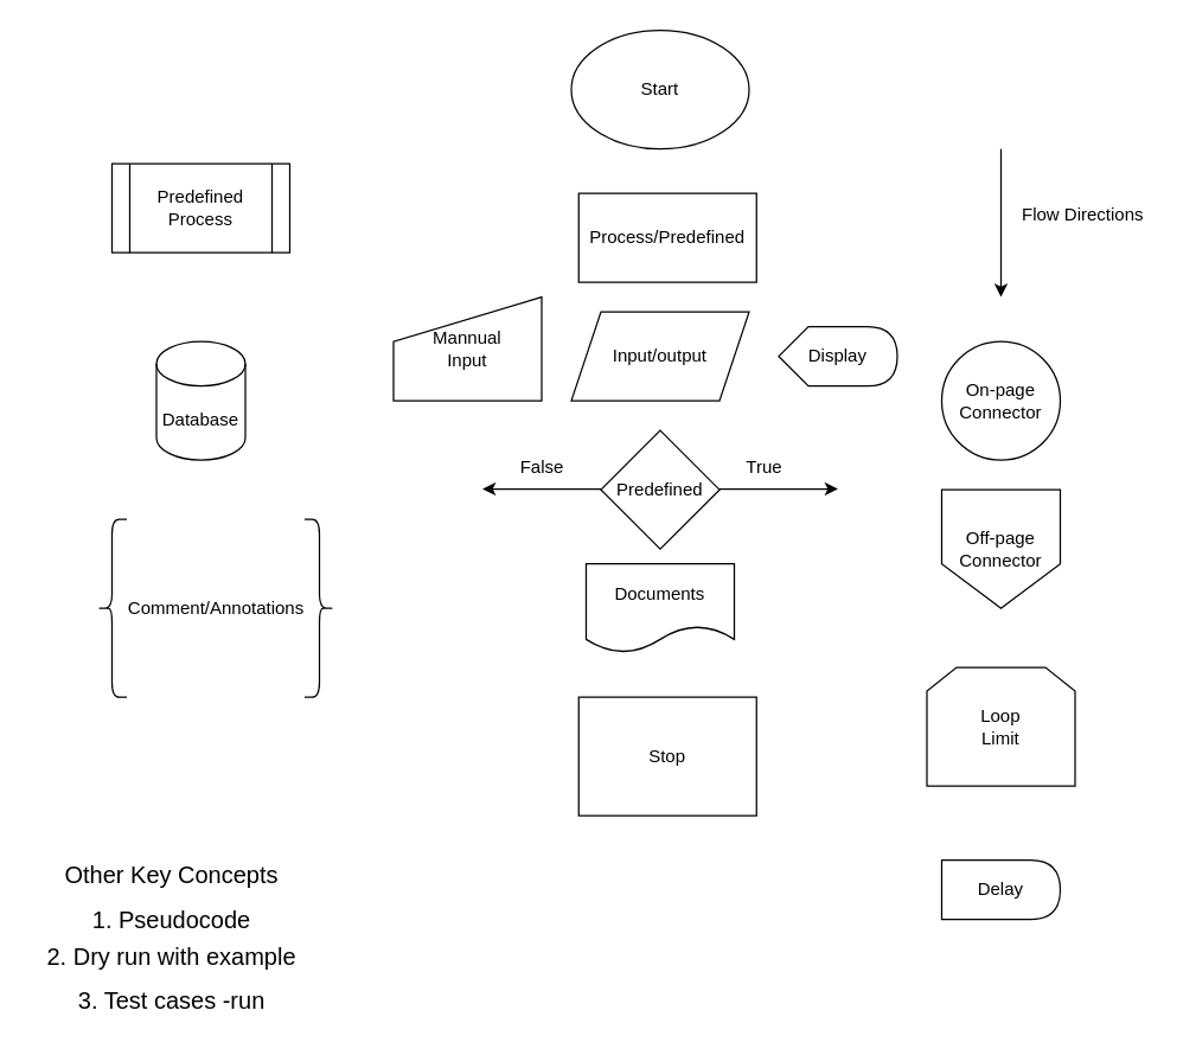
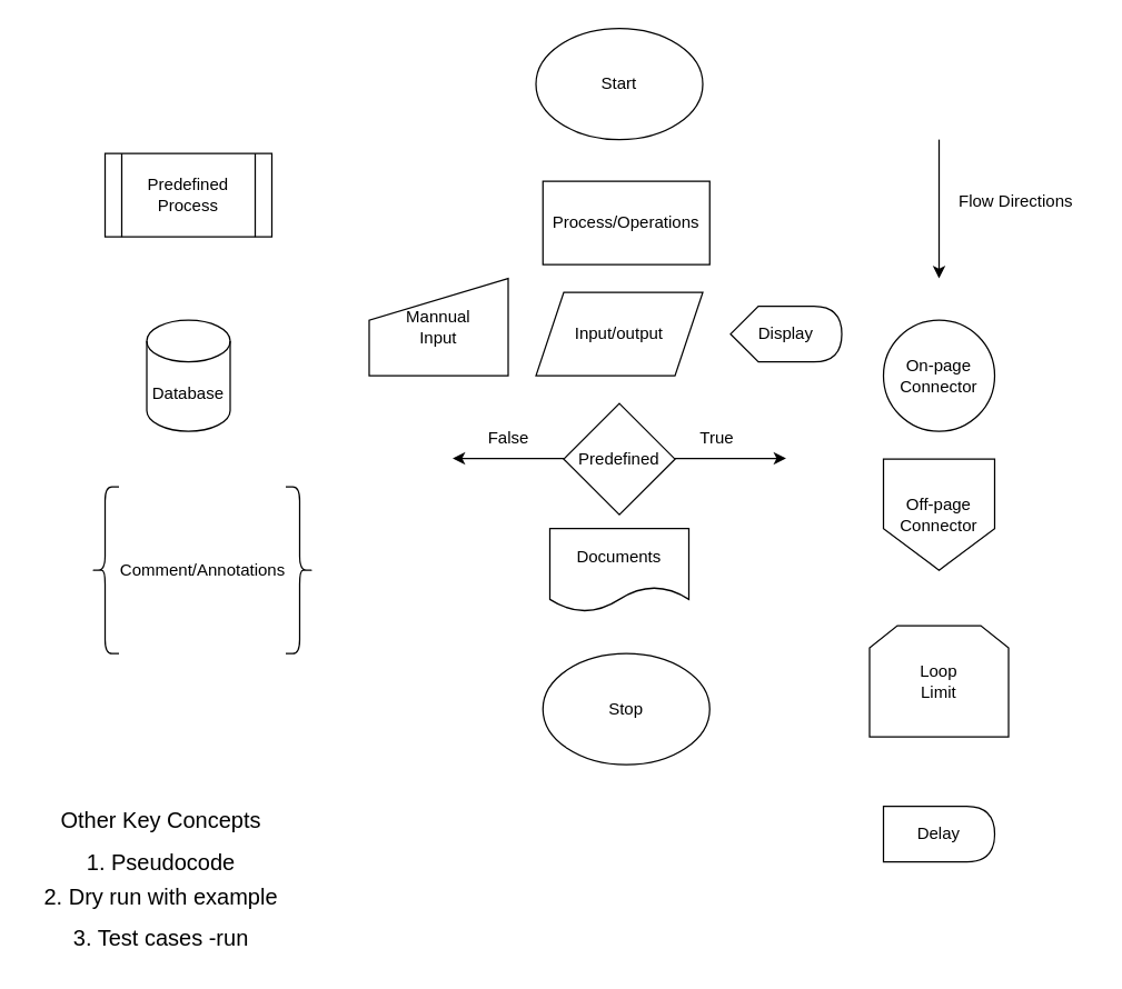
- <mxCell id="4" value="Process/Predefined" style="rounded=0;whiteSpace=wrap;html=1;" vertex="1" parent="1"><mxGeometry x="390" y="130" width="120" height="60" as="geometry" /></mxCell>
+ <mxCell id="4" value="Process/Operations" style="rounded=0;whiteSpace=wrap;html=1;" vertex="1" parent="1"><mxGeometry x="390" y="130" width="120" height="60" as="geometry" /></mxCell>
- <mxCell id="2" value="Stop" style="whiteSpace=wrap;html=1;rounded=0;" vertex="1" parent="1"><mxGeometry x="390" y="470" width="120" height="80" as="geometry" /></mxCell>
+ <mxCell id="2" value="Stop" style="ellipse;whiteSpace=wrap;html=1;" vertex="1" parent="1"><mxGeometry x="390" y="470" width="120" height="80" as="geometry" /></mxCell>
